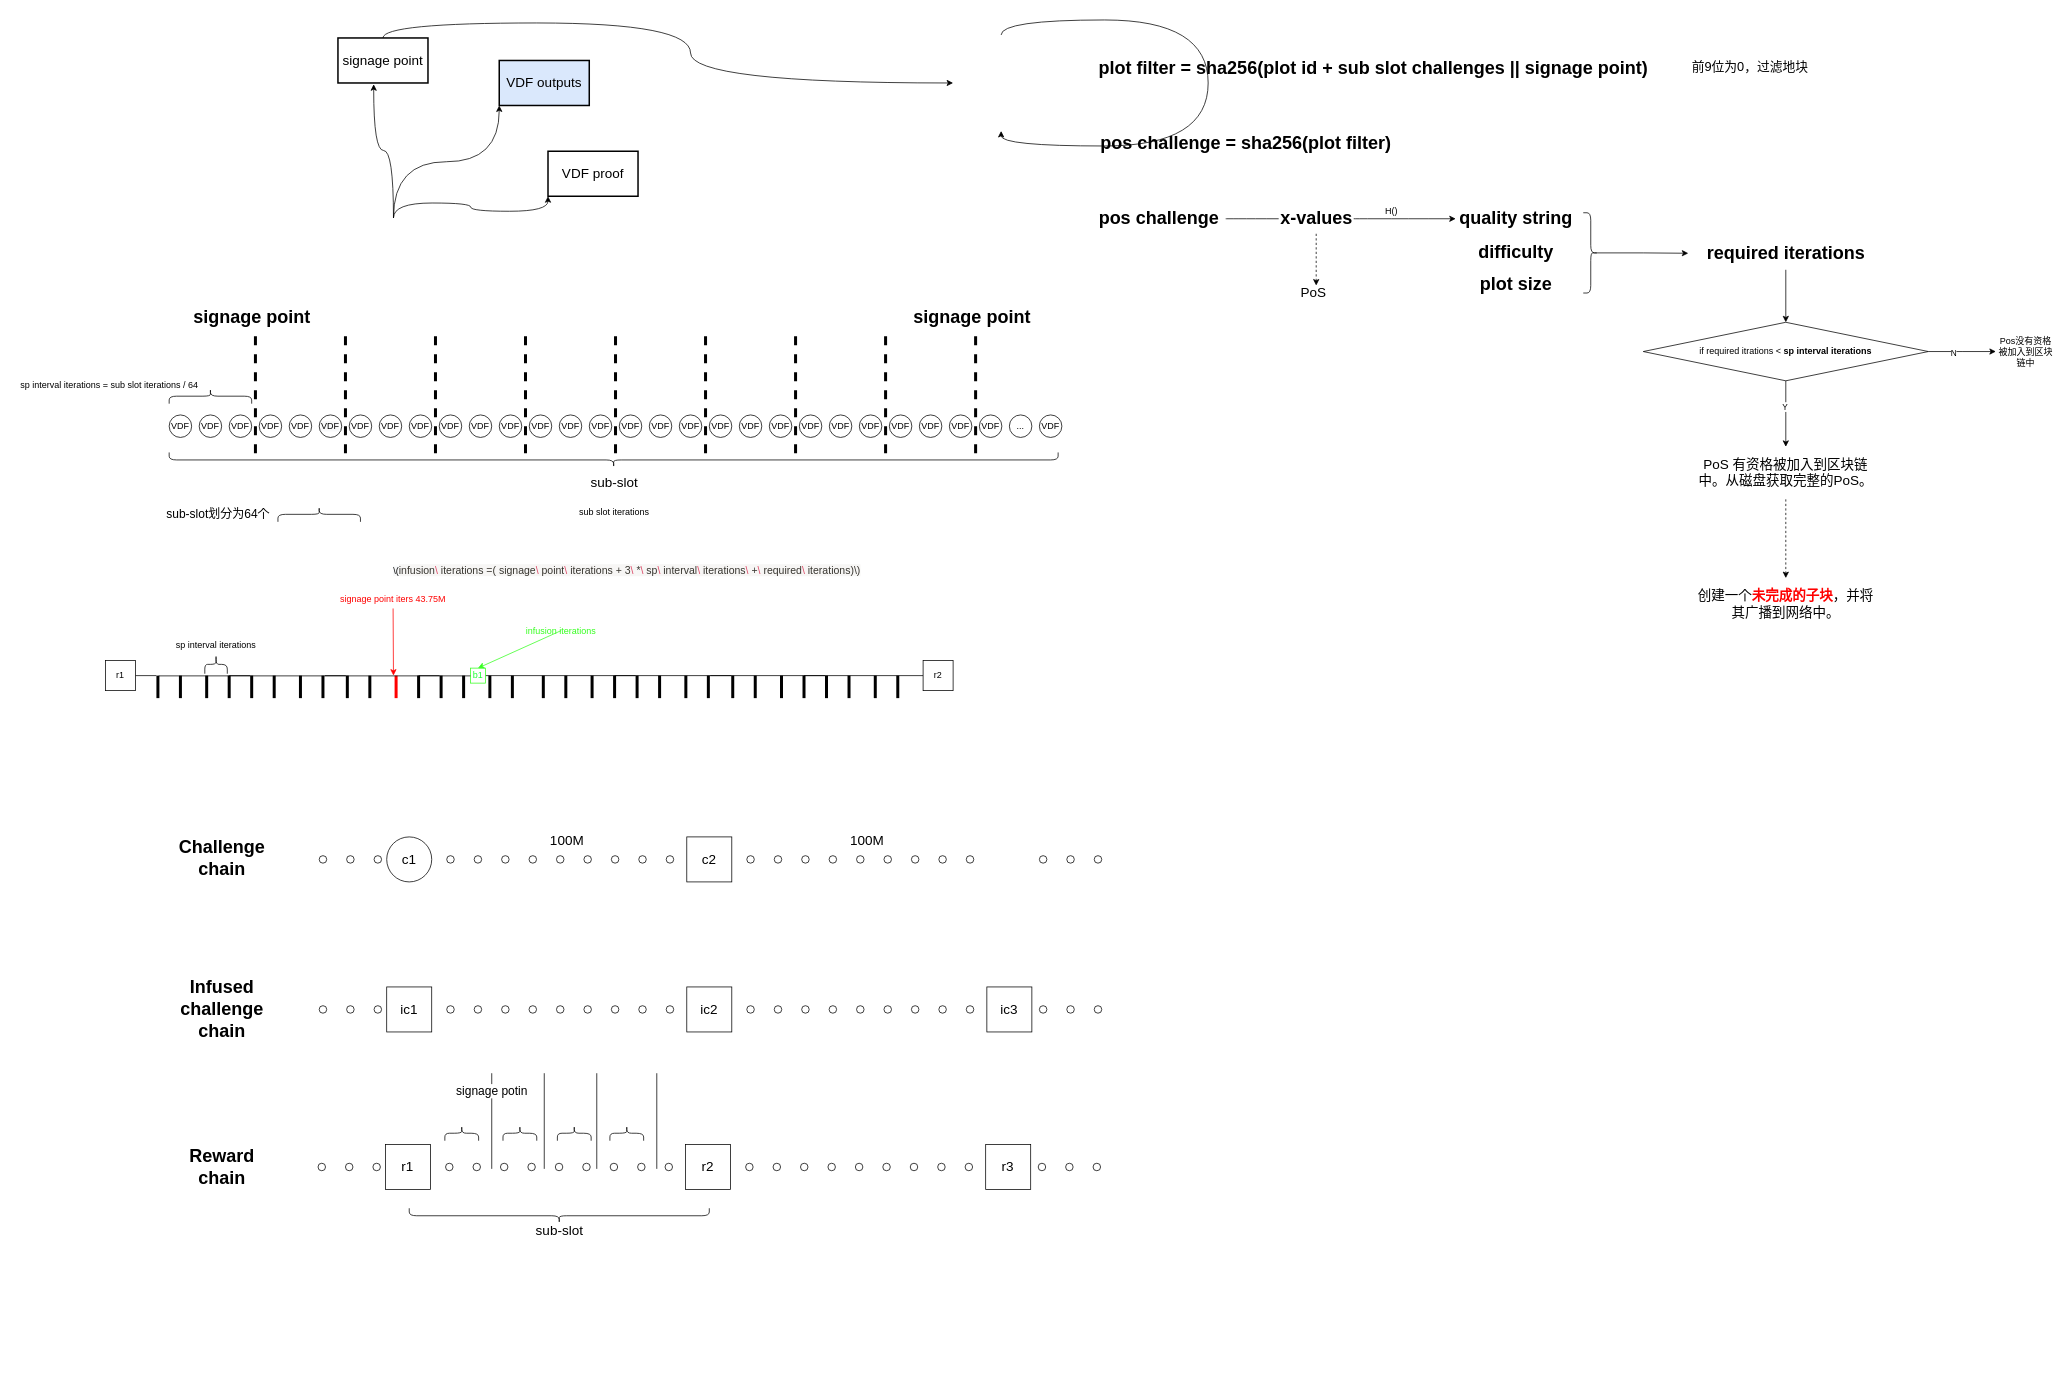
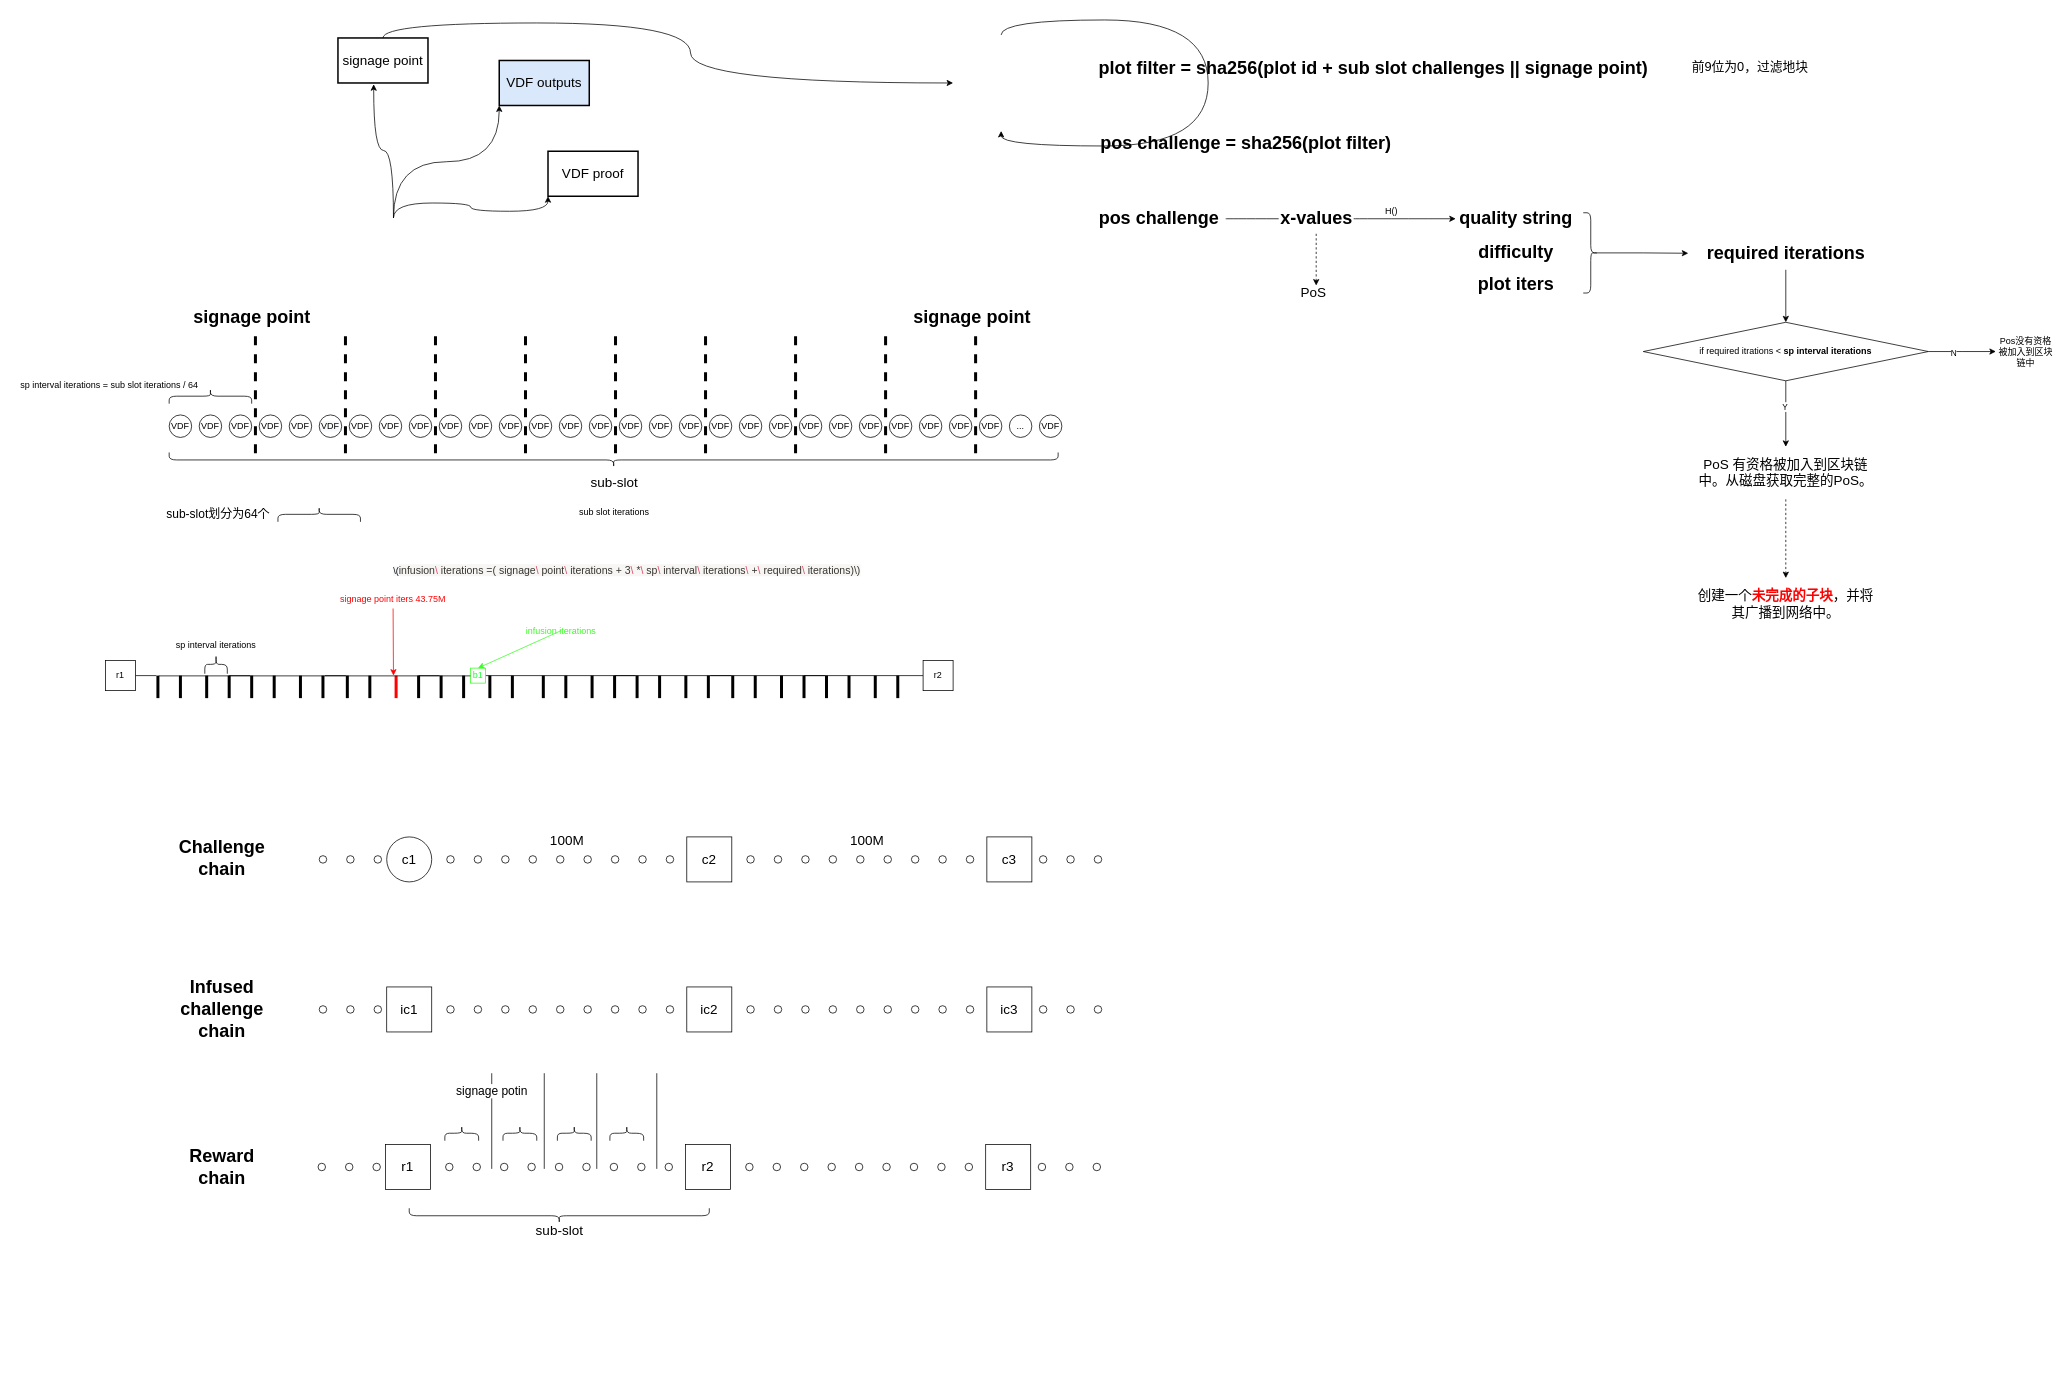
- <mxCell id="182" value="plot size" style="text;strokeColor=none;fillColor=none;html=1;fontSize=24;fontStyle=1;verticalAlign=middle;align=center;" vertex="1" parent="1"><mxGeometry x="1940" y="352.5" width="160" height="50" as="geometry" /></mxCell>
+ <mxCell id="182" value="plot iters" style="text;strokeColor=none;fillColor=none;html=1;fontSize=24;fontStyle=1;verticalAlign=middle;align=center;" vertex="1" parent="1"><mxGeometry x="1940" y="352.5" width="160" height="50" as="geometry" /></mxCell>
+ <mxCell id="29" value="&lt;font style=&quot;font-size: 18px&quot;&gt;c3&lt;/font&gt;" style="rounded=0;whiteSpace=wrap;html=1;strokeWidth=1;" parent="5" vertex="1"><mxGeometry x="890" y="5" width="60" height="60" as="geometry" /></mxCell>
